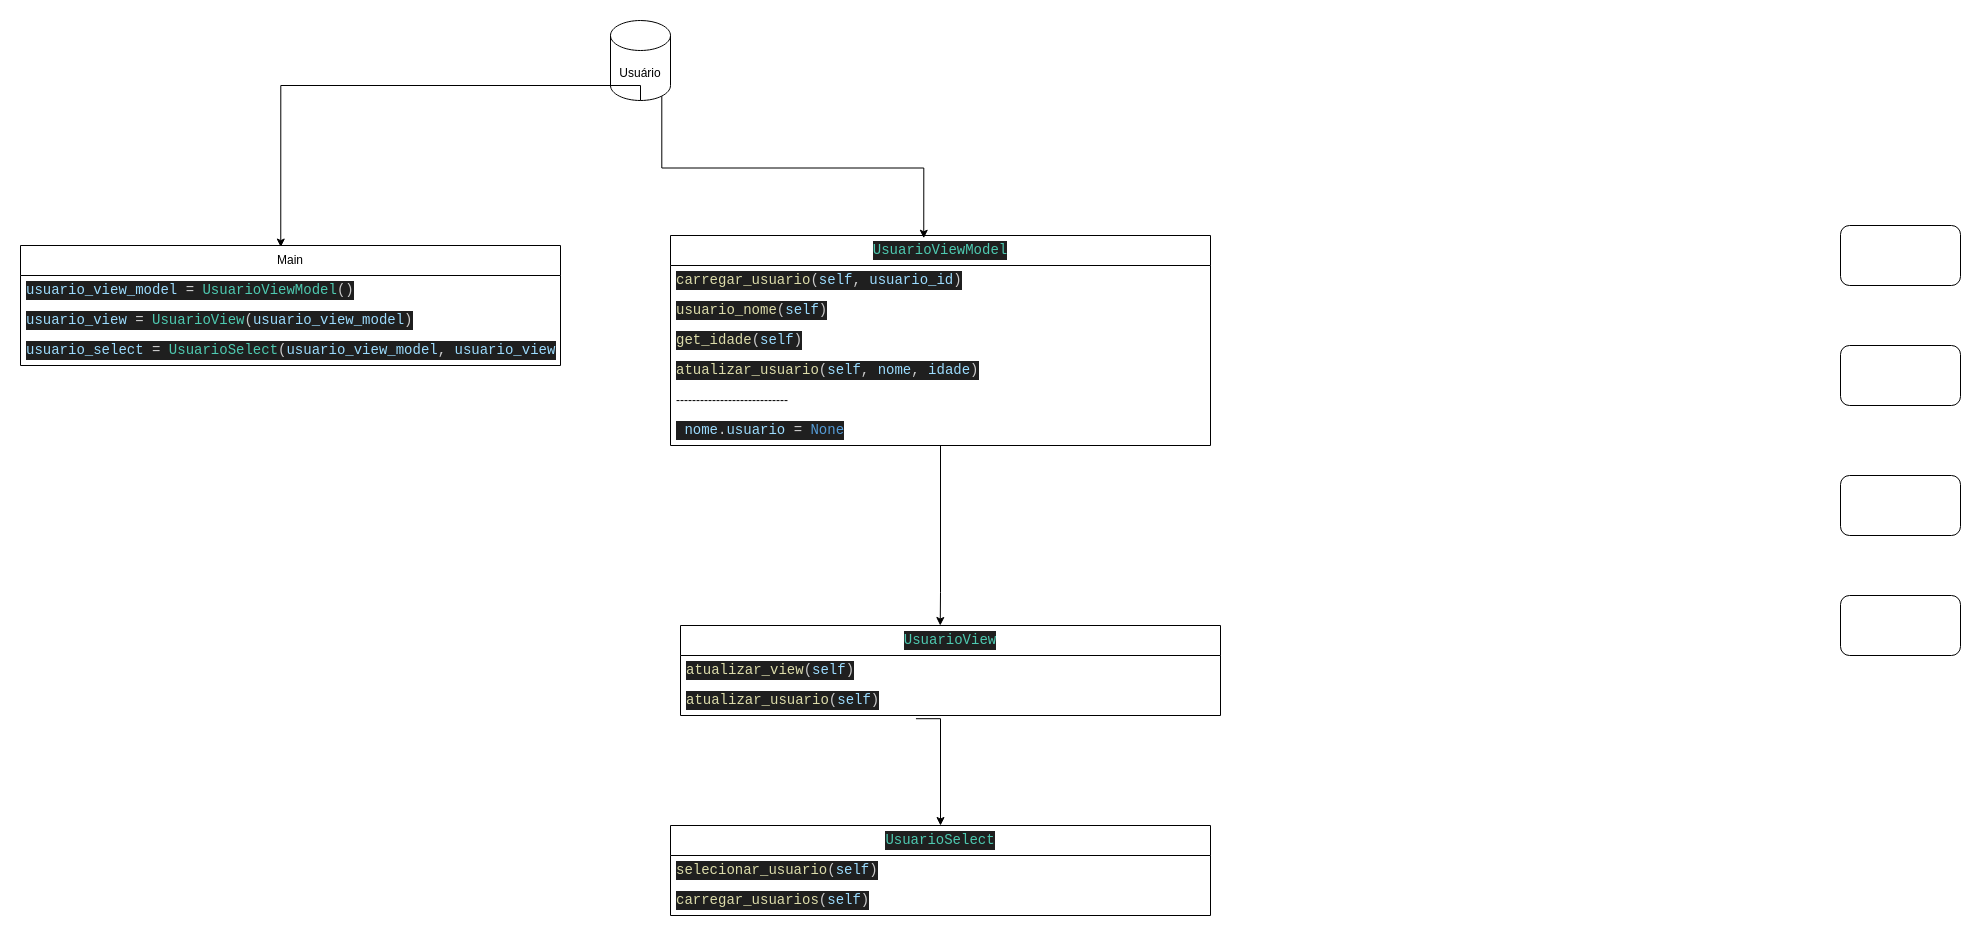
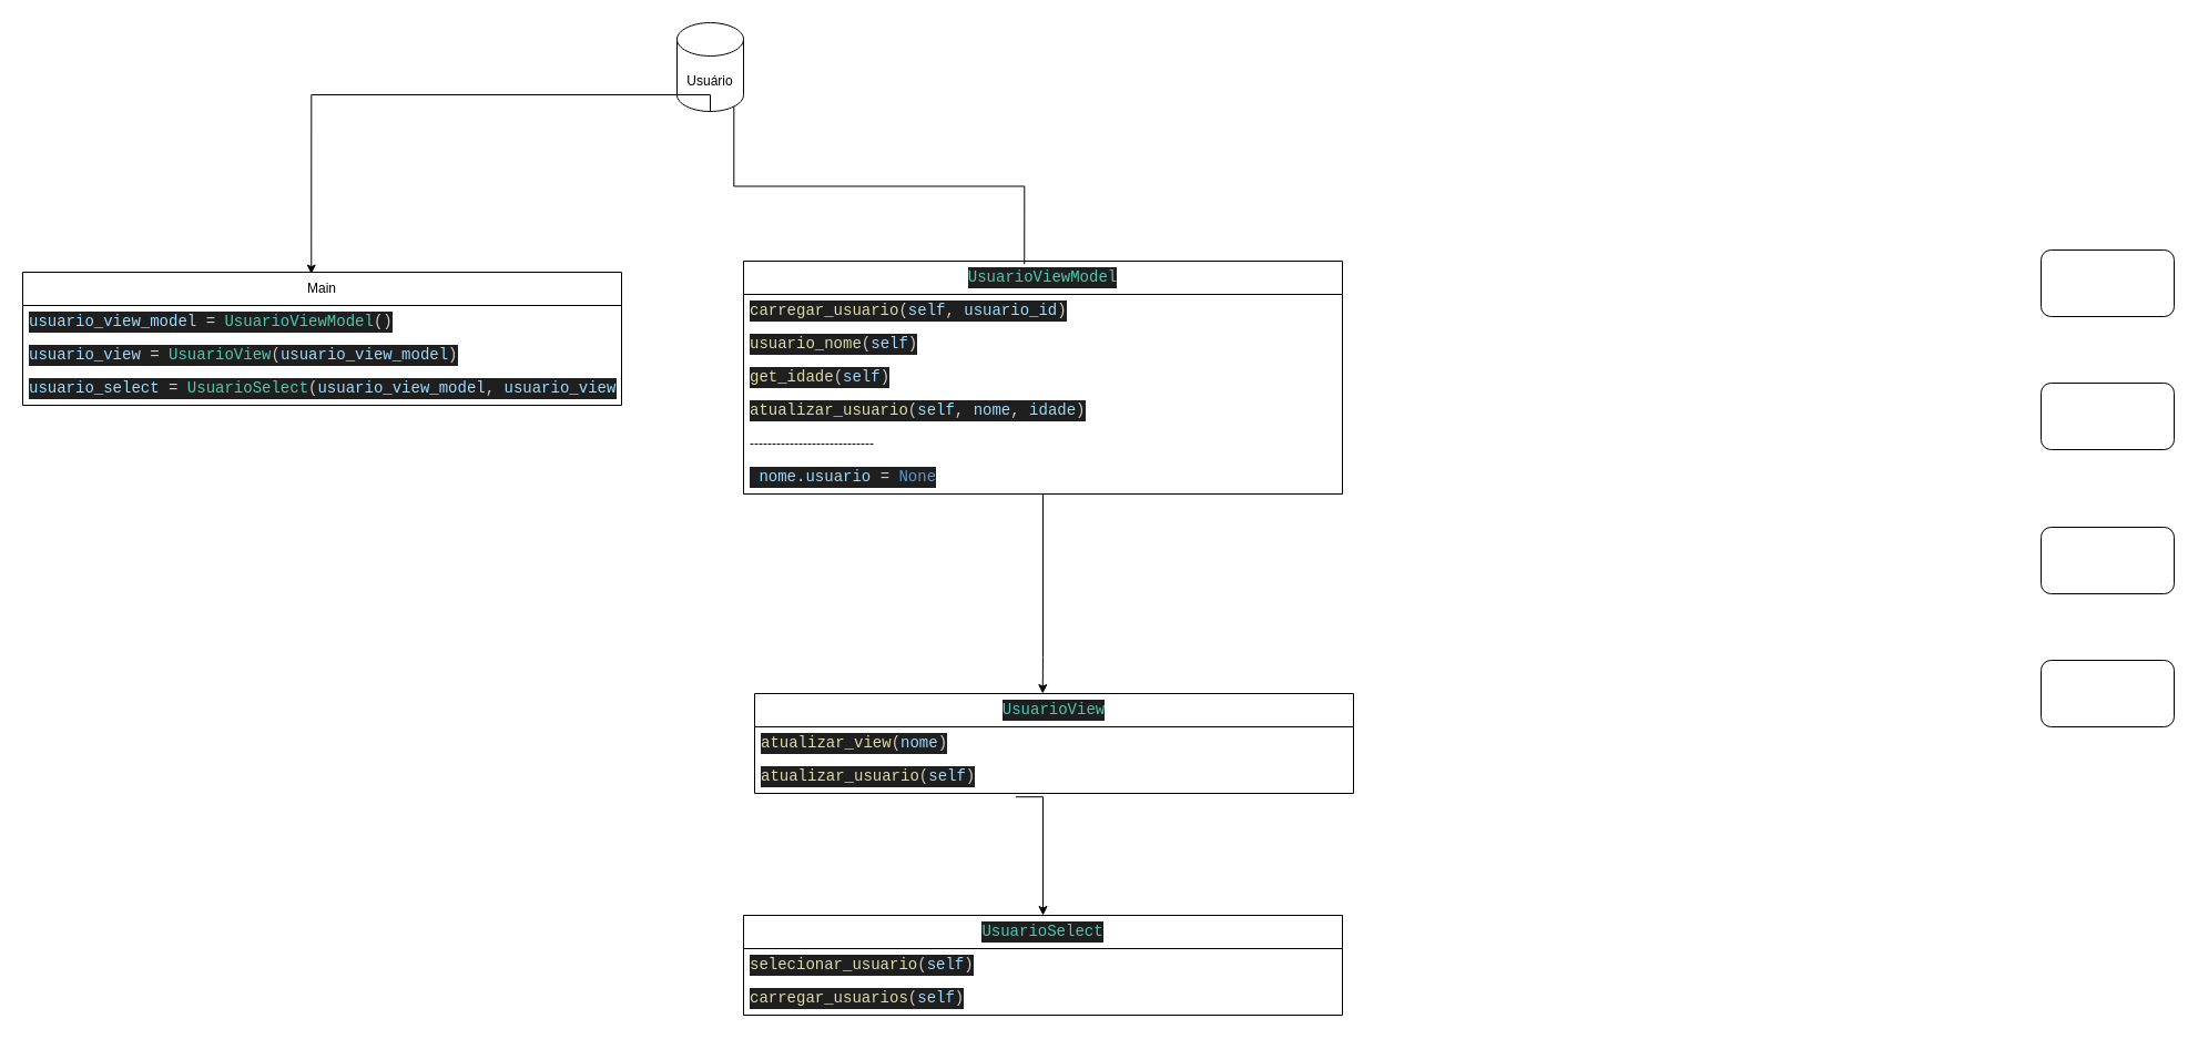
- <mxCell id="15" style="edgeStyle=orthogonalEdgeStyle;rounded=0;orthogonalLoop=1;jettySize=auto;html=1;exitX=0.855;exitY=1;exitDx=0;exitDy=-4.35;exitPerimeter=0;entryX=0.469;entryY=0.013;entryDx=0;entryDy=0;entryPerimeter=0;" edge="1" parent="1" source="6" target="8"><mxGeometry relative="1" as="geometry" /></mxCell>
+ <mxCell id="15" style="edgeStyle=orthogonalEdgeStyle;rounded=0;orthogonalLoop=1;jettySize=auto;html=1;exitX=0.855;exitY=1;exitDx=0;exitDy=-4.35;exitPerimeter=0;entryX=0.469;entryY=0.013;entryDx=0;entryDy=0;entryPerimeter=0;endArrow=none;" edge="1" parent="1" source="6" target="8"><mxGeometry relative="1" as="geometry" /></mxCell>
- <mxCell id="18" value="&lt;div style=&quot;color: rgb(204, 204, 204); background-color: rgb(31, 31, 31); font-family: Consolas, &amp;quot;Courier New&amp;quot;, monospace; line-height: 19px; white-space: pre;&quot;&gt;&lt;div style=&quot;font-size: 14px; line-height: 19px;&quot;&gt;&lt;div style=&quot;line-height: 19px;&quot;&gt;&lt;div style=&quot;line-height: 19px;&quot;&gt;&lt;span style=&quot;color: #dcdcaa;&quot;&gt;atualizar_view&lt;/span&gt;(&lt;span style=&quot;color: #9cdcfe;&quot;&gt;self&lt;/span&gt;)&lt;/div&gt;&lt;/div&gt;&lt;/div&gt;&lt;/div&gt;" style="text;strokeColor=none;fillColor=none;align=left;verticalAlign=middle;spacingLeft=4;spacingRight=4;overflow=hidden;points=[[0,0.5],[1,0.5]];portConstraint=eastwest;rotatable=0;whiteSpace=wrap;html=1;" vertex="1" parent="17"><mxGeometry y="30" width="540" height="30" as="geometry" /></mxCell>
+ <mxCell id="18" value="&lt;div style=&quot;color: rgb(204, 204, 204); background-color: rgb(31, 31, 31); font-family: Consolas, &amp;quot;Courier New&amp;quot;, monospace; line-height: 19px; white-space: pre;&quot;&gt;&lt;div style=&quot;font-size: 14px; line-height: 19px;&quot;&gt;&lt;div style=&quot;line-height: 19px;&quot;&gt;&lt;div style=&quot;line-height: 19px;&quot;&gt;&lt;span style=&quot;color: #dcdcaa;&quot;&gt;atualizar_view&lt;/span&gt;(&lt;span style=&quot;color: #9cdcfe;&quot;&gt;nome&lt;/span&gt;)&lt;/div&gt;&lt;/div&gt;&lt;/div&gt;&lt;/div&gt;" style="text;strokeColor=none;fillColor=none;align=left;verticalAlign=middle;spacingLeft=4;spacingRight=4;overflow=hidden;points=[[0,0.5],[1,0.5]];portConstraint=eastwest;rotatable=0;whiteSpace=wrap;html=1;" vertex="1" parent="17"><mxGeometry y="30" width="540" height="30" as="geometry" /></mxCell>
